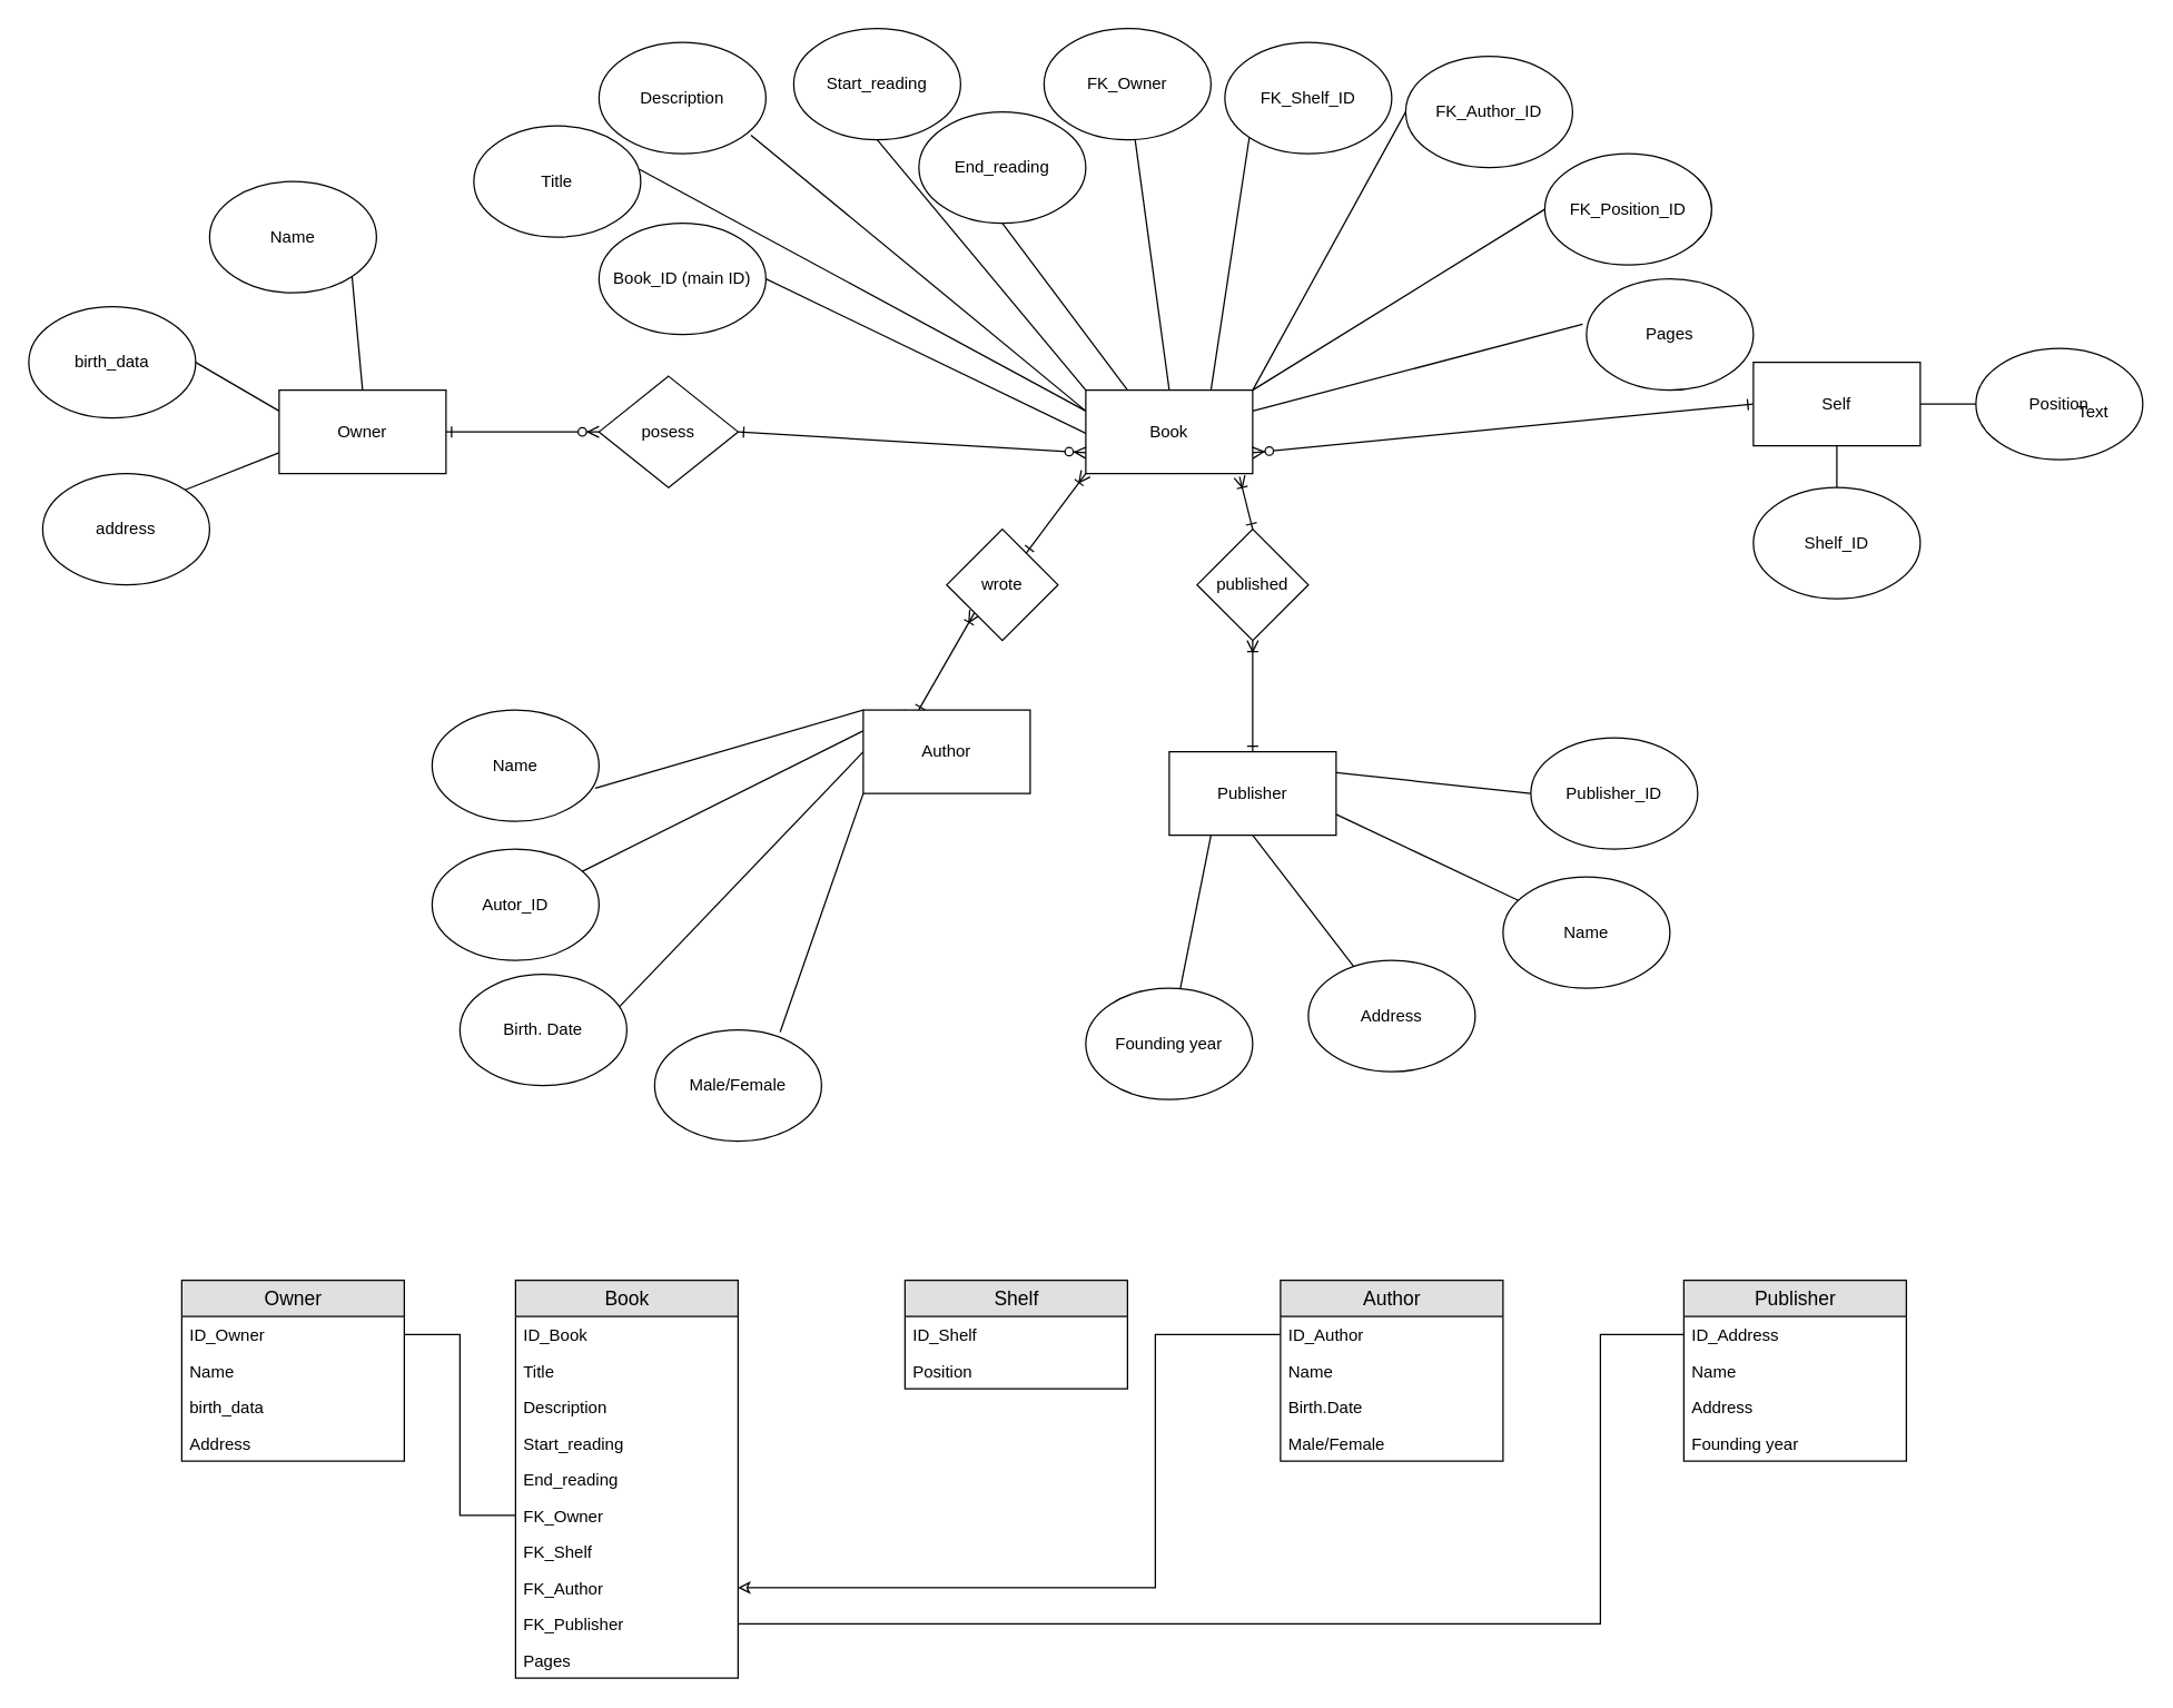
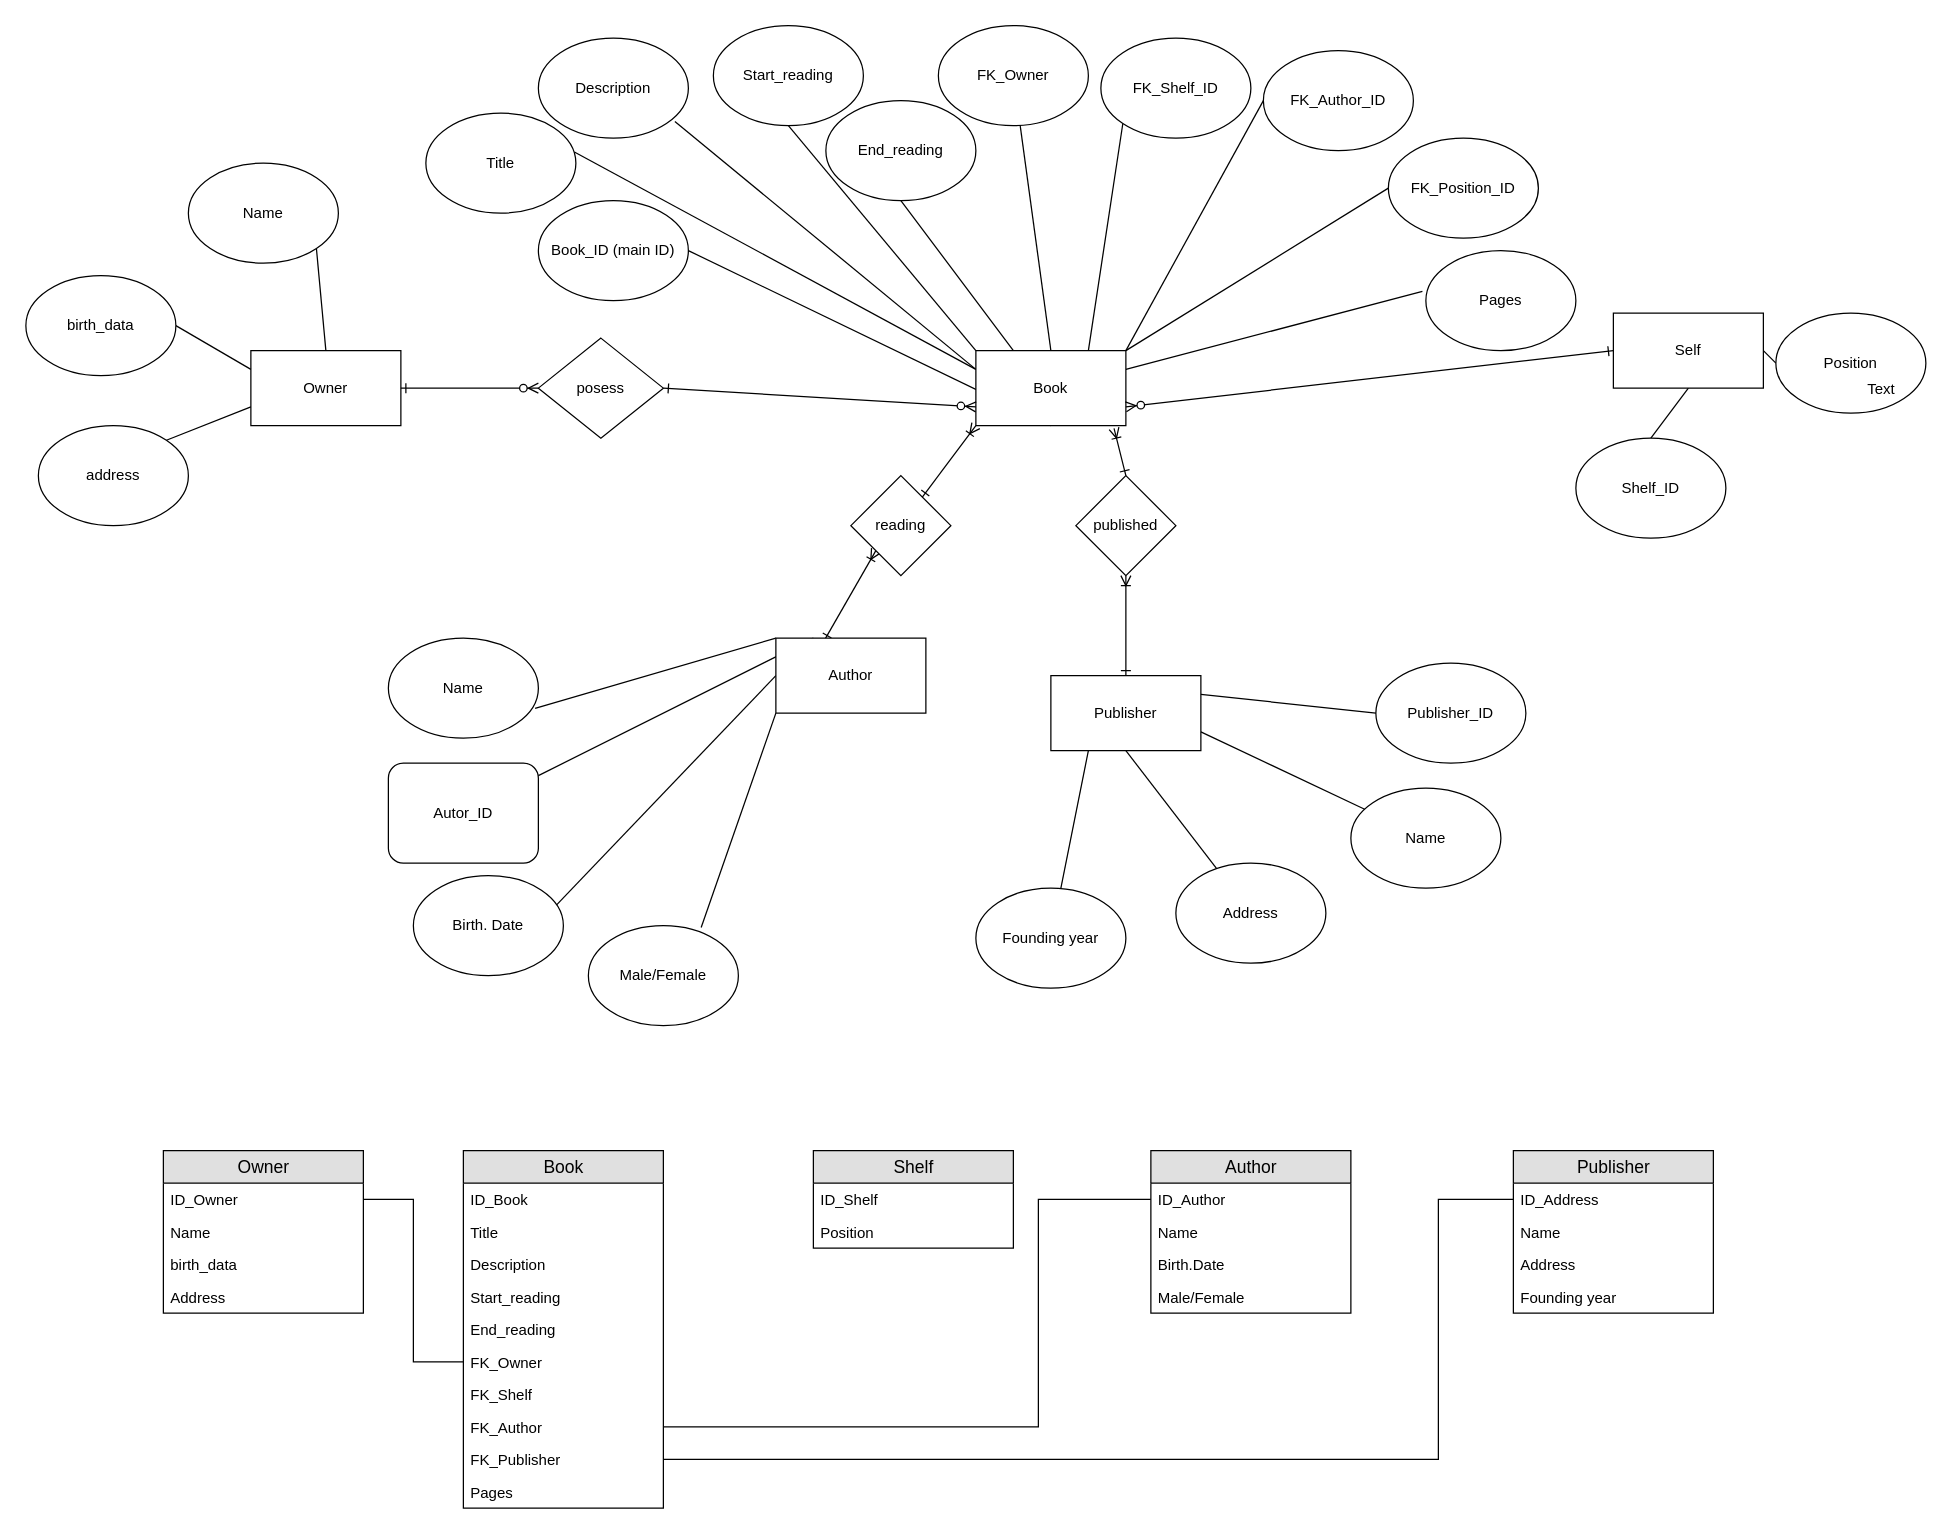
- <mxCell id="51" value="Self" style="rounded=0;whiteSpace=wrap;html=1;" vertex="1" parent="1"><mxGeometry x="1260" y="260" width="120" height="60" as="geometry" /></mxCell>
+ <mxCell id="51" value="Self" style="rounded=0;whiteSpace=wrap;html=1;" vertex="1" parent="1"><mxGeometry x="1290" y="250" width="120" height="60" as="geometry" /></mxCell>
- <mxCell id="93" value="Text" style="text;html=1;align=center;verticalAlign=middle;resizable=0;points=[];autosize=1;" vertex="1" parent="1"><mxGeometry x="1484" y="286" width="40" height="20" as="geometry" /></mxCell>
+ <mxCell id="93" value="Text" style="text;html=1;align=center;verticalAlign=middle;resizable=0;points=[];autosize=1;" vertex="1" parent="1"><mxGeometry x="1484" y="301" width="40" height="20" as="geometry" /></mxCell>
- <mxCell id="57" value="wrote" style="rhombus;whiteSpace=wrap;html=1;" vertex="1" parent="1"><mxGeometry x="680" y="380" width="80" height="80" as="geometry" /></mxCell>
+ <mxCell id="57" value="reading" style="rhombus;whiteSpace=wrap;html=1;" vertex="1" parent="1"><mxGeometry x="680" y="380" width="80" height="80" as="geometry" /></mxCell>
- <mxCell id="37" value="Autor_ID" style="ellipse;whiteSpace=wrap;html=1;" vertex="1" parent="1"><mxGeometry x="310" y="610" width="120" height="80" as="geometry" /></mxCell>
+ <mxCell id="37" value="Autor_ID" style="whiteSpace=wrap;html=1;rounded=1;" vertex="1" parent="1"><mxGeometry x="310" y="610" width="120" height="80" as="geometry" /></mxCell>
- <mxCell id="95" style="edgeStyle=orthogonalEdgeStyle;rounded=0;orthogonalLoop=1;jettySize=auto;html=1;exitX=0;exitY=0.5;exitDx=0;exitDy=0;entryX=1;entryY=0.5;entryDx=0;entryDy=0;startArrow=none;startFill=0;endArrow=classic;endFill=0;" edge="1" parent="1" source="84" target="77"><mxGeometry relative="1" as="geometry"><Array as="points"><mxPoint x="830" y="959" /><mxPoint x="830" y="1141" /></Array></mxGeometry></mxCell>
+ <mxCell id="95" style="edgeStyle=orthogonalEdgeStyle;rounded=0;orthogonalLoop=1;jettySize=auto;html=1;exitX=0;exitY=0.5;exitDx=0;exitDy=0;entryX=1;entryY=0.5;entryDx=0;entryDy=0;startArrow=none;startFill=0;endArrow=none;endFill=0;" edge="1" parent="1" source="84" target="77"><mxGeometry relative="1" as="geometry"><Array as="points"><mxPoint x="830" y="959" /><mxPoint x="830" y="1141" /></Array></mxGeometry></mxCell>
